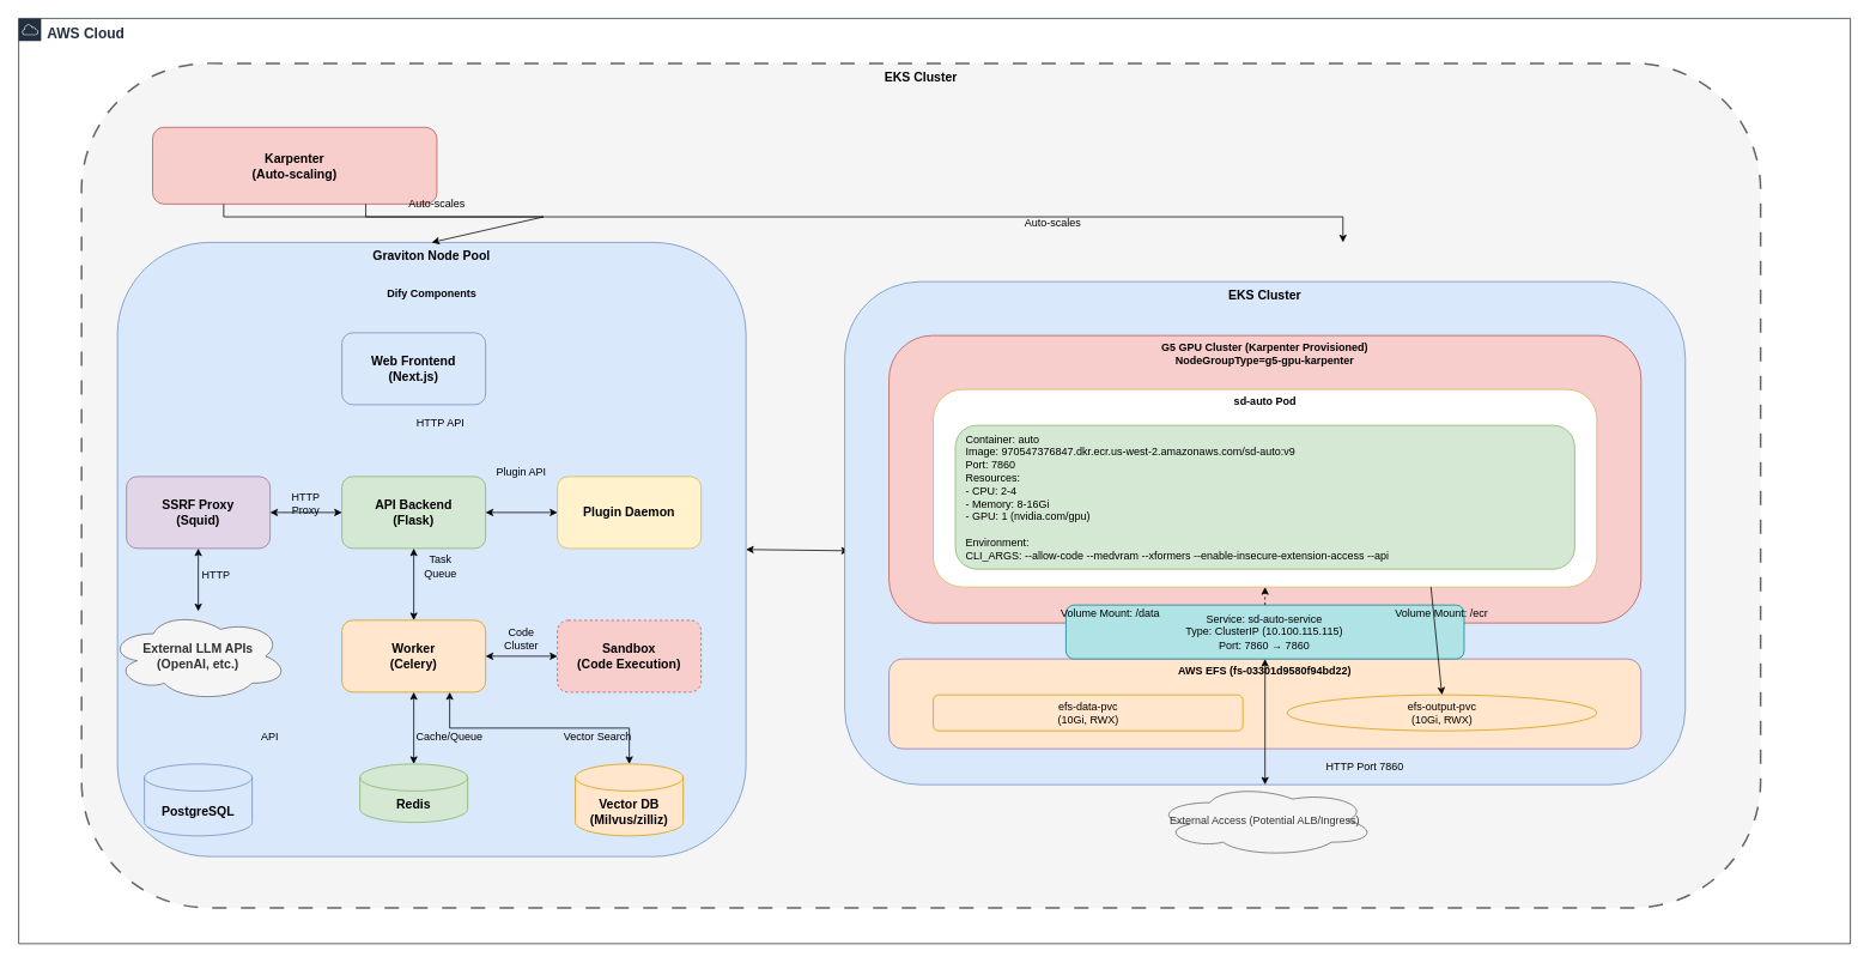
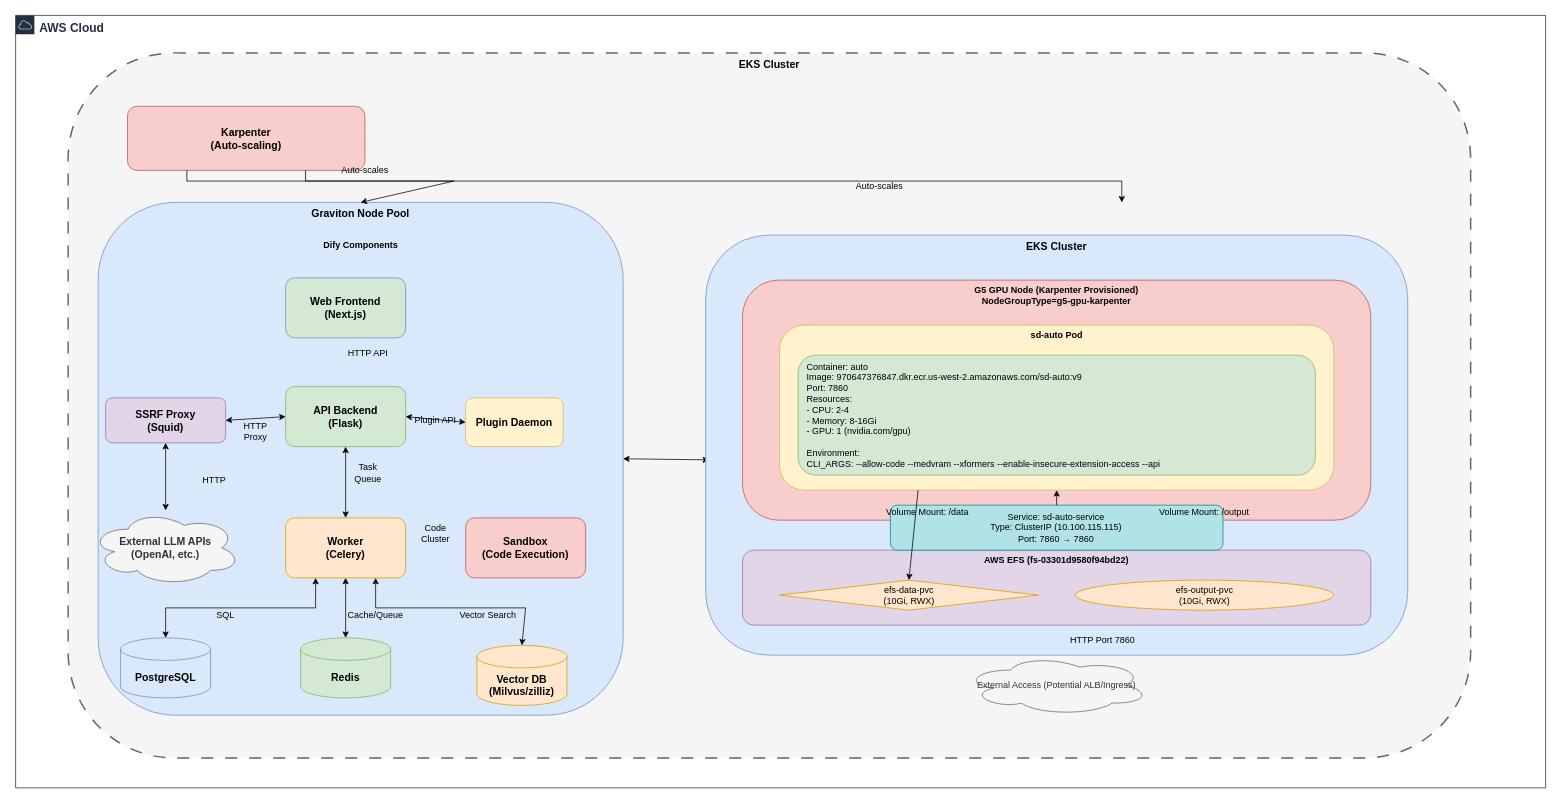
- <mxCell id="14" value="G5 GPU Cluster (Karpenter Provisioned)&#10;NodeGroupType=g5-gpu-karpenter" style="rounded=1;whiteSpace=wrap;html=1;fillColor=#f8cecc;strokeColor=#b85450;verticalAlign=top;fontStyle=1" vertex="1" parent="2"><mxGeometry x="969.274" y="353.03" width="837.616" height="320" as="geometry" /></mxCell>
+ <mxCell id="14" value="G5 GPU Node (Karpenter Provisioned)&#10;NodeGroupType=g5-gpu-karpenter" style="rounded=1;whiteSpace=wrap;html=1;fillColor=#f8cecc;strokeColor=#b85450;verticalAlign=top;fontStyle=1" vertex="1" parent="2"><mxGeometry x="969.274" y="353.03" width="837.616" height="320" as="geometry" /></mxCell>
- <mxCell id="29" value="Web Frontend&#10;(Next.js)" style="rounded=1;whiteSpace=wrap;html=1;fillColor=#dae8fc;strokeColor=#6c8ebf;fontSize=14;fontStyle=1" parent="1" vertex="1"><mxGeometry x="380" y="370" width="160" height="80" as="geometry" /></mxCell>
+ <mxCell id="29" value="Web Frontend&#10;(Next.js)" style="rounded=1;whiteSpace=wrap;html=1;fillColor=#d5e8d4;strokeColor=#6c8ebf;fontSize=14;fontStyle=1;" parent="1" vertex="1"><mxGeometry x="380" y="370" width="160" height="80" as="geometry" /></mxCell>
- <mxCell id="15" value="sd-auto Pod" style="rounded=1;whiteSpace=wrap;html=1;fillColor=#ffffff;strokeColor=#d6b656;verticalAlign=top;fontStyle=1;" vertex="1" parent="2"><mxGeometry x="1018.545" y="413.03" width="739.073" height="220" as="geometry" /></mxCell>
+ <mxCell id="15" value="sd-auto Pod" style="rounded=1;whiteSpace=wrap;html=1;fillColor=#fff2cc;strokeColor=#d6b656;verticalAlign=top;fontStyle=1" vertex="1" parent="2"><mxGeometry x="1018.545" y="413.03" width="739.073" height="220" as="geometry" /></mxCell>
- <mxCell id="49" value="Plugin API" style="text;html=1;strokeColor=none;fillColor=none;align=center;verticalAlign=middle;whiteSpace=wrap;rounded=0;fontSize=12;" parent="1" vertex="1"><mxGeometry x="550" y="515" width="60" height="20" as="geometry" /></mxCell>
+ <mxCell id="49" value="Plugin API" style="text;html=1;strokeColor=none;fillColor=none;align=center;verticalAlign=middle;whiteSpace=wrap;rounded=0;fontSize=12;" parent="1" vertex="1"><mxGeometry x="550" y="550" width="60" height="20" as="geometry" /></mxCell>
- <mxCell id="16" value="Container: auto&#10;Image: 970547376847.dkr.ecr.us-west-2.amazonaws.com/sd-auto:v9&#10;Port: 7860&#10;Resources:&#10;- CPU: 2-4&#10;- Memory: 8-16Gi&#10;- GPU: 1 (nvidia.com/gpu)&#10;&#10;Environment:&#10;CLI_ARGS: --allow-code --medvram --xformers --enable-insecure-extension-access --api" style="rounded=1;whiteSpace=wrap;html=1;fillColor=#d5e8d4;strokeColor=#82b366;align=left;spacingLeft=10;" vertex="1" parent="2"><mxGeometry x="1043.181" y="453.03" width="689.801" height="160" as="geometry" /></mxCell>
+ <mxCell id="16" value="Container: auto&#10;Image: 970647376847.dkr.ecr.us-west-2.amazonaws.com/sd-auto:v9&#10;Port: 7860&#10;Resources:&#10;- CPU: 2-4&#10;- Memory: 8-16Gi&#10;- GPU: 1 (nvidia.com/gpu)&#10;&#10;Environment:&#10;CLI_ARGS: --allow-code --medvram --xformers --enable-insecure-extension-access --api" style="rounded=1;whiteSpace=wrap;html=1;fillColor=#d5e8d4;strokeColor=#82b366;align=left;spacingLeft=10;" vertex="1" parent="2"><mxGeometry x="1043.181" y="453.03" width="689.801" height="160" as="geometry" /></mxCell>
- <mxCell id="51" value="HTTP Proxy" style="text;html=1;strokeColor=none;fillColor=none;align=center;verticalAlign=middle;whiteSpace=wrap;rounded=0;fontSize=12;" parent="1" vertex="1"><mxGeometry x="310" y="550" width="60" height="20" as="geometry" /></mxCell>
+ <mxCell id="51" value="HTTP Proxy" style="text;html=1;strokeColor=none;fillColor=none;align=center;verticalAlign=middle;whiteSpace=wrap;rounded=0;fontSize=12;" parent="1" vertex="1"><mxGeometry x="310" y="565" width="60" height="20" as="geometry" /></mxCell>
- <mxCell id="34" value="SSRF Proxy&#10;(Squid)" style="rounded=1;whiteSpace=wrap;html=1;fillColor=#e1d5e7;strokeColor=#9673a6;fontSize=14;fontStyle=1" parent="1" vertex="1"><mxGeometry x="140" y="530" width="160" height="80" as="geometry" /></mxCell>
+ <mxCell id="34" value="SSRF Proxy&#10;(Squid)" style="rounded=1;whiteSpace=wrap;html=1;fillColor=#e1d5e7;strokeColor=#9673a6;fontSize=14;fontStyle=1" parent="1" vertex="1"><mxGeometry x="140" y="530" width="160" height="60" as="geometry" /></mxCell>
- <mxCell id="30" value="API Backend&#10;(Flask)" style="rounded=1;whiteSpace=wrap;html=1;fillColor=#d5e8d4;strokeColor=#82b366;fontSize=14;fontStyle=1" parent="1" vertex="1"><mxGeometry x="380" y="530" width="160" height="80" as="geometry" /></mxCell>
+ <mxCell id="30" value="API Backend&#10;(Flask)" style="rounded=1;whiteSpace=wrap;html=1;fillColor=#d5e8d4;strokeColor=#82b366;fontSize=14;fontStyle=1" parent="1" vertex="1"><mxGeometry x="380" y="515" width="160" height="80" as="geometry" /></mxCell>
- <mxCell id="32" value="Plugin Daemon" style="rounded=1;whiteSpace=wrap;html=1;fillColor=#fff2cc;strokeColor=#d6b656;fontSize=14;fontStyle=1" parent="1" vertex="1"><mxGeometry x="620" y="530" width="160" height="80" as="geometry" /></mxCell>
+ <mxCell id="32" value="Plugin Daemon" style="rounded=1;whiteSpace=wrap;html=1;fillColor=#fff2cc;strokeColor=#d6b656;fontSize=14;fontStyle=1" parent="1" vertex="1"><mxGeometry x="620" y="530" width="130" height="65" as="geometry" /></mxCell>
- <mxCell id="52" value="HTTP" style="text;html=1;strokeColor=none;fillColor=none;align=center;verticalAlign=middle;whiteSpace=wrap;rounded=0;fontSize=12;" parent="1" vertex="1"><mxGeometry x="220" y="630" width="40" height="20" as="geometry" /></mxCell>
+ <mxCell id="52" value="HTTP" style="text;html=1;strokeColor=none;fillColor=none;align=center;verticalAlign=middle;whiteSpace=wrap;rounded=0;fontSize=12;" parent="1" vertex="1"><mxGeometry x="265" y="630" width="40" height="20" as="geometry" /></mxCell>
- <mxCell id="21" value="" style="endArrow=classic;html=1;exitX=0.5;exitY=0;entryX=0.5;entryY=1;entryDx=0;entryDy=0;dashed=1;" edge="1" parent="2" source="20" target="15"><mxGeometry width="50" height="50" relative="1" as="geometry"><mxPoint x="1363.446" y="663.03" as="sourcePoint" /><mxPoint x="1425.035" y="613.03" as="targetPoint" /></mxGeometry></mxCell>
+ <mxCell id="21" value="" style="endArrow=classic;html=1;exitX=0.5;exitY=0;entryX=0.5;entryY=1;entryDx=0;entryDy=0;" edge="1" parent="2" source="20" target="15"><mxGeometry width="50" height="50" relative="1" as="geometry"><mxPoint x="1363.446" y="663.03" as="sourcePoint" /><mxPoint x="1425.035" y="613.03" as="targetPoint" /></mxGeometry></mxCell>
- <mxCell id="25" value="Volume Mount: /ecr" style="text;html=1;strokeColor=none;fillColor=none;align=center;verticalAlign=middle;whiteSpace=wrap;rounded=0;" vertex="1" parent="2"><mxGeometry x="1511.26" y="653.03" width="147.815" height="20" as="geometry" /></mxCell>
+ <mxCell id="25" value="Volume Mount: /output" style="text;html=1;strokeColor=none;fillColor=none;align=center;verticalAlign=middle;whiteSpace=wrap;rounded=0;" vertex="1" parent="2"><mxGeometry x="1511.26" y="653.03" width="147.815" height="20" as="geometry" /></mxCell>
- <mxCell id="23" value="" style="endArrow=classic;html=1;exitX=0.75;exitY=1;entryX=0.5;entryY=0;entryDx=0;entryDy=0;" edge="1" parent="2" source="15" target="19"><mxGeometry width="50" height="50" relative="1" as="geometry"><mxPoint x="1363.446" y="663.03" as="sourcePoint" /><mxPoint x="1425.035" y="613.03" as="targetPoint" /></mxGeometry></mxCell>
+ <mxCell id="22" value="" style="endArrow=classic;html=1;exitX=0.25;exitY=1;entryX=0.5;entryY=0;entryDx=0;entryDy=0;" edge="1" parent="2" source="15" target="18"><mxGeometry width="50" height="50" relative="1" as="geometry"><mxPoint x="1363.446" y="663.03" as="sourcePoint" /><mxPoint x="1425.035" y="613.03" as="targetPoint" /></mxGeometry></mxCell>
- <mxCell id="41" value="" style="endArrow=classic;startArrow=classic;html=1;rounded=0;exitX=1;exitY=0.5;exitDx=0;exitDy=0;entryX=0;entryY=0.5;entryDx=0;entryDy=0;" parent="1" source="31" target="33" edge="1"><mxGeometry width="50" height="50" relative="1" as="geometry"><mxPoint x="500" y="660" as="sourcePoint" /><mxPoint x="550" y="610" as="targetPoint" /></mxGeometry></mxCell>
- <mxCell id="33" value="Sandbox&#10;(Code Execution)" style="rounded=1;whiteSpace=wrap;html=1;fillColor=#f8cecc;strokeColor=#b85450;fontSize=14;fontStyle=1;dashed=1;" parent="1" vertex="1"><mxGeometry x="620" y="690" width="160" height="80" as="geometry" /></mxCell>
+ <mxCell id="33" value="Sandbox&#10;(Code Execution)" style="rounded=1;whiteSpace=wrap;html=1;fillColor=#f8cecc;strokeColor=#b85450;fontSize=14;fontStyle=1" parent="1" vertex="1"><mxGeometry x="620" y="690" width="160" height="80" as="geometry" /></mxCell>
- <mxCell id="17" value="AWS EFS (fs-03301d9580f94bd22)" style="rounded=1;whiteSpace=wrap;html=1;fillColor=#ffe6cc;strokeColor=#9673a6;verticalAlign=top;fontStyle=1;" vertex="1" parent="2"><mxGeometry x="969.274" y="713.03" width="837.616" height="100" as="geometry" /></mxCell>
+ <mxCell id="17" value="AWS EFS (fs-03301d9580f94bd22)" style="rounded=1;whiteSpace=wrap;html=1;fillColor=#e1d5e7;strokeColor=#9673a6;verticalAlign=top;fontStyle=1" vertex="1" parent="2"><mxGeometry x="969.274" y="713.03" width="837.616" height="100" as="geometry" /></mxCell>
- <mxCell id="18" value="efs-data-pvc&#10;(10Gi, RWX)" style="rounded=1;whiteSpace=wrap;html=1;fillColor=#ffe6cc;strokeColor=#d79b00;" vertex="1" parent="2"><mxGeometry x="1018.545" y="753.03" width="344.901" height="40" as="geometry" /></mxCell>
+ <mxCell id="18" value="efs-data-pvc&#10;(10Gi, RWX)" style="rhombus;whiteSpace=wrap;html=1;fillColor=#ffe6cc;strokeColor=#d79b00;" vertex="1" parent="2"><mxGeometry x="1018.545" y="753.03" width="344.901" height="40" as="geometry" /></mxCell>
+ <mxCell id="44" value="" style="endArrow=classic;startArrow=classic;html=1;rounded=0;exitX=0.25;exitY=1;exitDx=0;exitDy=0;entryX=0.5;entryY=0;entryDx=0;entryDy=0;entryPerimeter=0;" parent="1" source="31" target="35" edge="1"><mxGeometry width="50" height="50" relative="1" as="geometry"><mxPoint x="500" y="660" as="sourcePoint" /><mxPoint x="550" y="610" as="targetPoint" /><Array as="points"><mxPoint x="420" y="810" /><mxPoint x="220" y="810" /></Array></mxGeometry></mxCell>
- <mxCell id="27" value="" style="endArrow=classic;startArrow=classic;html=1;entryX=0.5;entryY=1;entryDx=0;entryDy=0;exitX=0.5;exitY=0;exitDx=0;exitDy=0;exitPerimeter=0;" edge="1" parent="2" source="26" target="20"><mxGeometry width="50" height="50" relative="1" as="geometry"><mxPoint x="1363.446" y="663.03" as="sourcePoint" /><mxPoint x="1425.035" y="613.03" as="targetPoint" /></mxGeometry></mxCell>
- <mxCell id="53" value="API" style="text;html=1;strokeColor=none;fillColor=none;align=center;verticalAlign=middle;whiteSpace=wrap;rounded=0;fontSize=12;" parent="1" vertex="1"><mxGeometry x="280" y="810" width="40" height="20" as="geometry" /></mxCell>
+ <mxCell id="53" value="SQL" style="text;html=1;strokeColor=none;fillColor=none;align=center;verticalAlign=middle;whiteSpace=wrap;rounded=0;fontSize=12;" parent="1" vertex="1"><mxGeometry x="280" y="810" width="40" height="20" as="geometry" /></mxCell>
- <mxCell id="55" value="Vector Search" style="text;html=1;strokeColor=none;fillColor=none;align=center;verticalAlign=middle;whiteSpace=wrap;rounded=0;fontSize=12;" parent="1" vertex="1"><mxGeometry x="625" y="810" width="80" height="20" as="geometry" /></mxCell>
+ <mxCell id="55" value="Vector Search" style="text;html=1;strokeColor=none;fillColor=none;align=center;verticalAlign=middle;whiteSpace=wrap;rounded=0;fontSize=12;" parent="1" vertex="1"><mxGeometry x="610" y="810" width="80" height="20" as="geometry" /></mxCell>
- <mxCell id="28" value="HTTP Port 7860" style="text;html=1;strokeColor=none;fillColor=none;align=center;verticalAlign=middle;whiteSpace=wrap;rounded=0;" vertex="1" parent="2"><mxGeometry x="1438.081" y="823.03" width="123.179" height="20" as="geometry" /></mxCell>
+ <mxCell id="28" value="HTTP Port 7860" style="text;html=1;strokeColor=none;fillColor=none;align=center;verticalAlign=middle;whiteSpace=wrap;rounded=0;" vertex="1" parent="2"><mxGeometry x="1388.081" y="823.03" width="123.179" height="20" as="geometry" /></mxCell>
- <mxCell id="36" value="Redis" style="shape=cylinder3;whiteSpace=wrap;html=1;boundedLbl=1;backgroundOutline=1;size=15;fillColor=#d5e8d4;strokeColor=#82b366;fontSize=14;fontStyle=1" parent="1" vertex="1"><mxGeometry x="400" y="850" width="120" height="65" as="geometry" /></mxCell>
+ <mxCell id="36" value="Redis" style="shape=cylinder3;whiteSpace=wrap;html=1;boundedLbl=1;backgroundOutline=1;size=15;fillColor=#d5e8d4;strokeColor=#82b366;fontSize=14;fontStyle=1" parent="1" vertex="1"><mxGeometry x="400" y="850" width="120" height="80" as="geometry" /></mxCell>
- <mxCell id="37" value="Vector DB&lt;br&gt;(Milvus/zilliz)" style="shape=cylinder3;whiteSpace=wrap;html=1;boundedLbl=1;backgroundOutline=1;size=15;fillColor=#ffe6cc;strokeColor=#d79b00;fontSize=14;fontStyle=1" parent="1" vertex="1"><mxGeometry x="640" y="850" width="120" height="80" as="geometry" /></mxCell>
+ <mxCell id="37" value="Vector DB&lt;br&gt;(Milvus/zilliz)" style="shape=cylinder3;whiteSpace=wrap;html=1;boundedLbl=1;backgroundOutline=1;size=15;fillColor=#ffe6cc;strokeColor=#d79b00;fontSize=14;fontStyle=1" parent="1" vertex="1"><mxGeometry x="635" y="860" width="120" height="80" as="geometry" /></mxCell>
